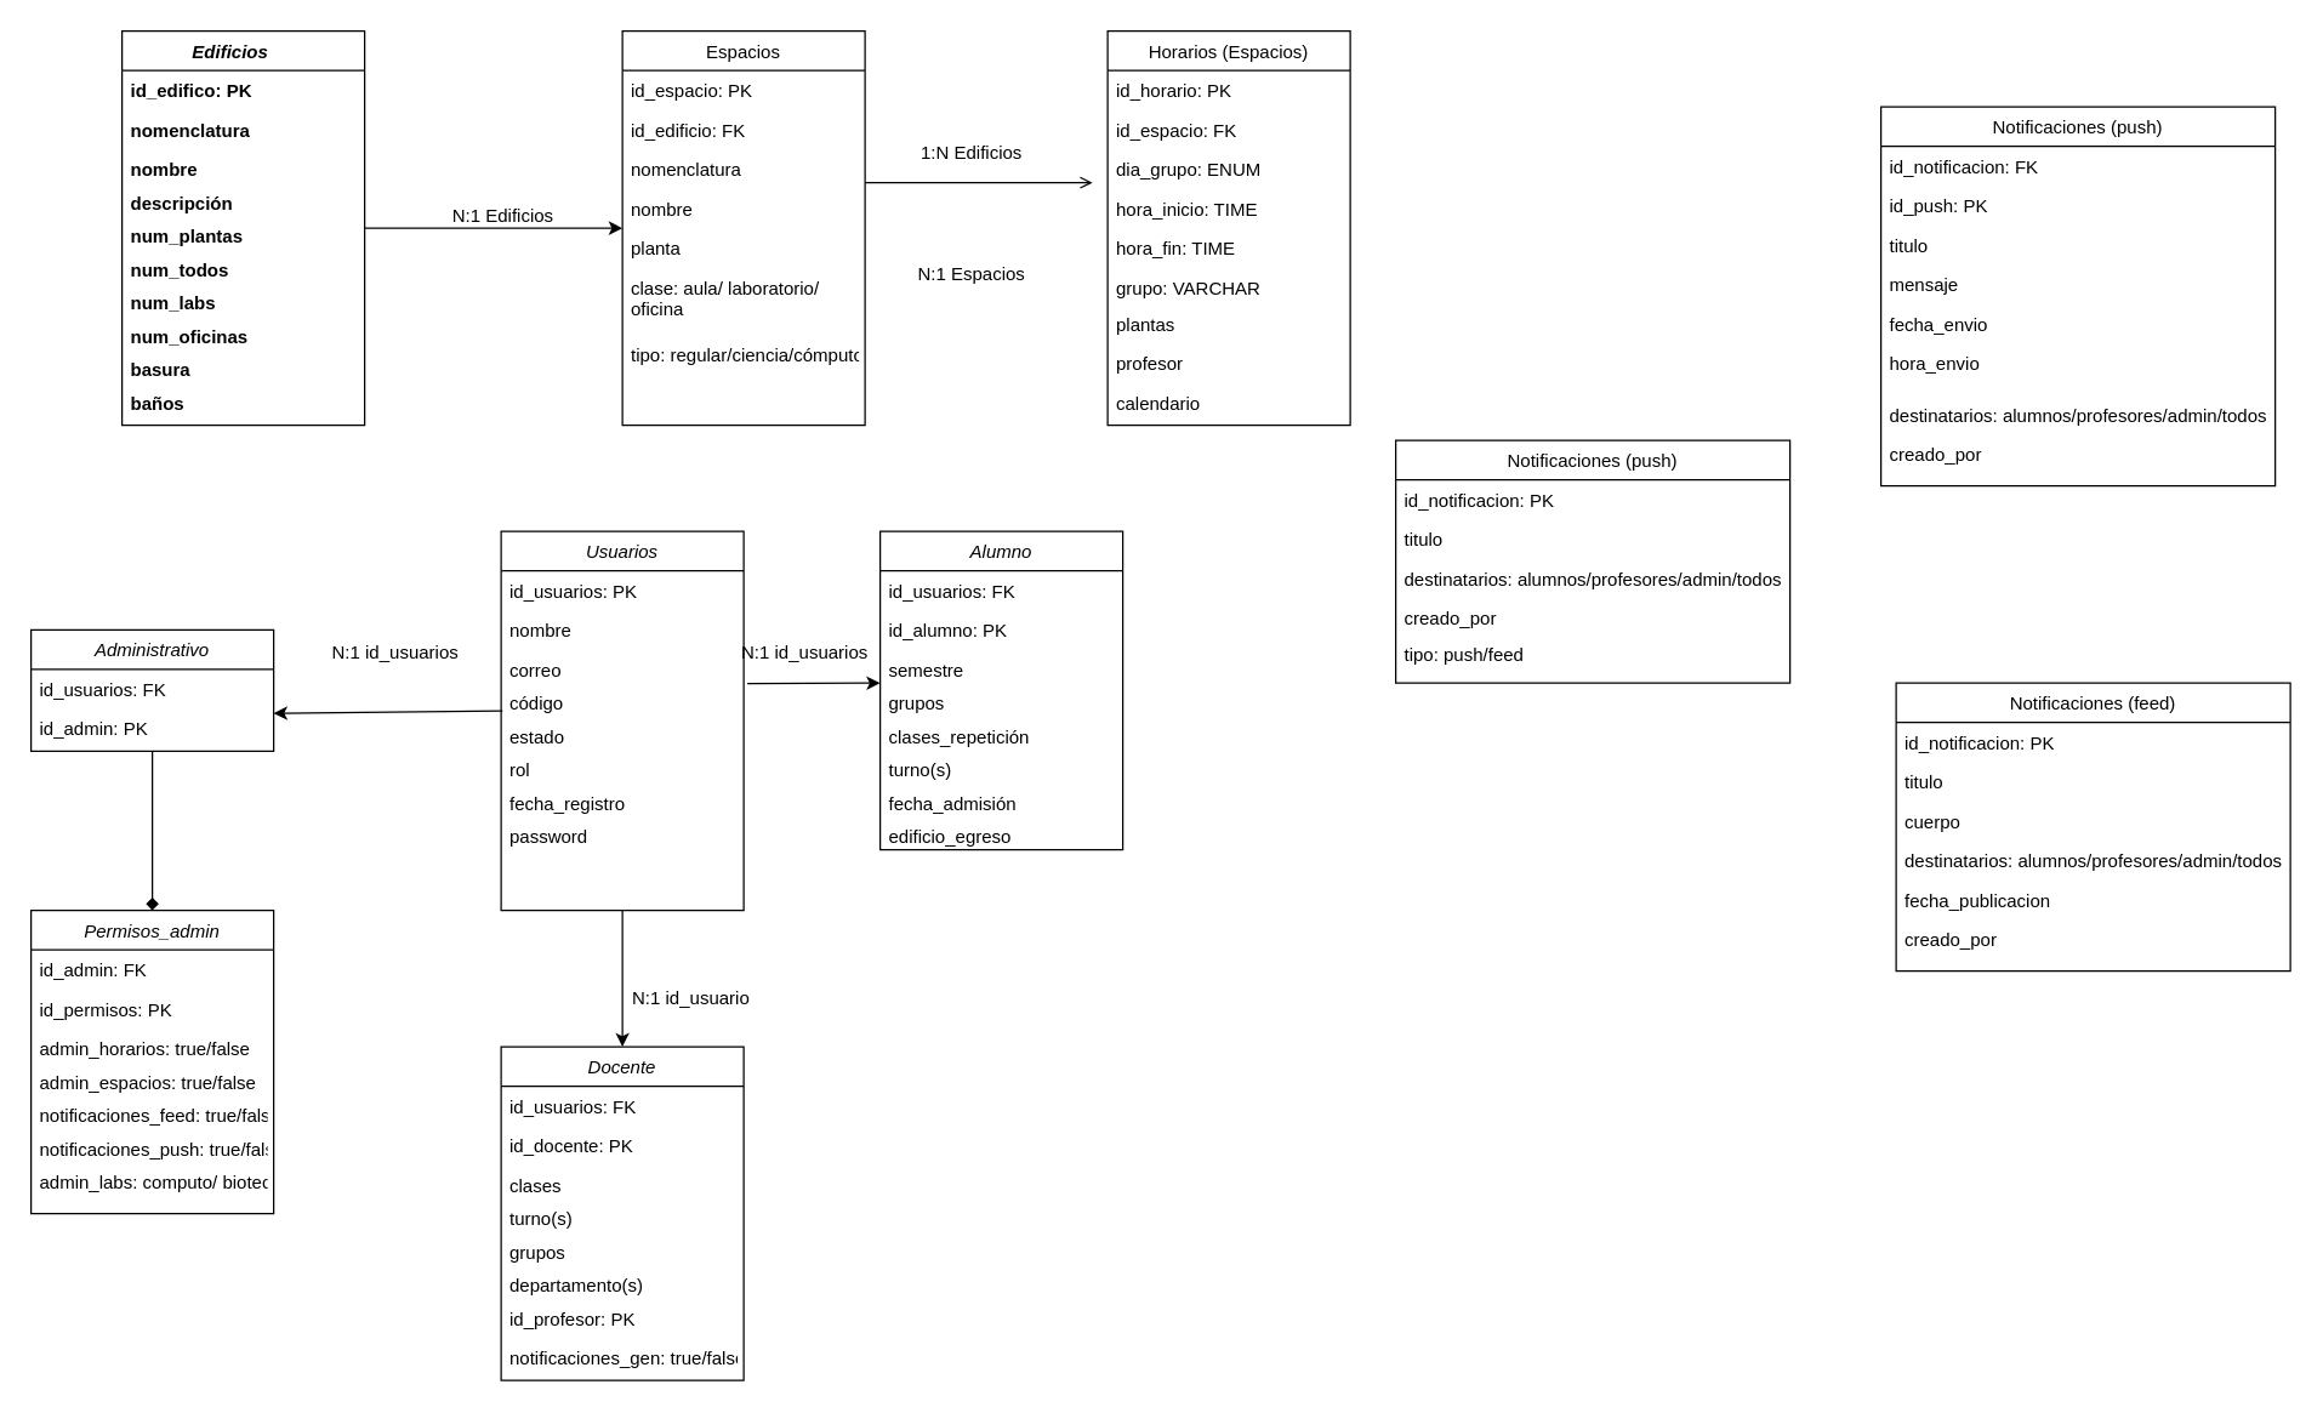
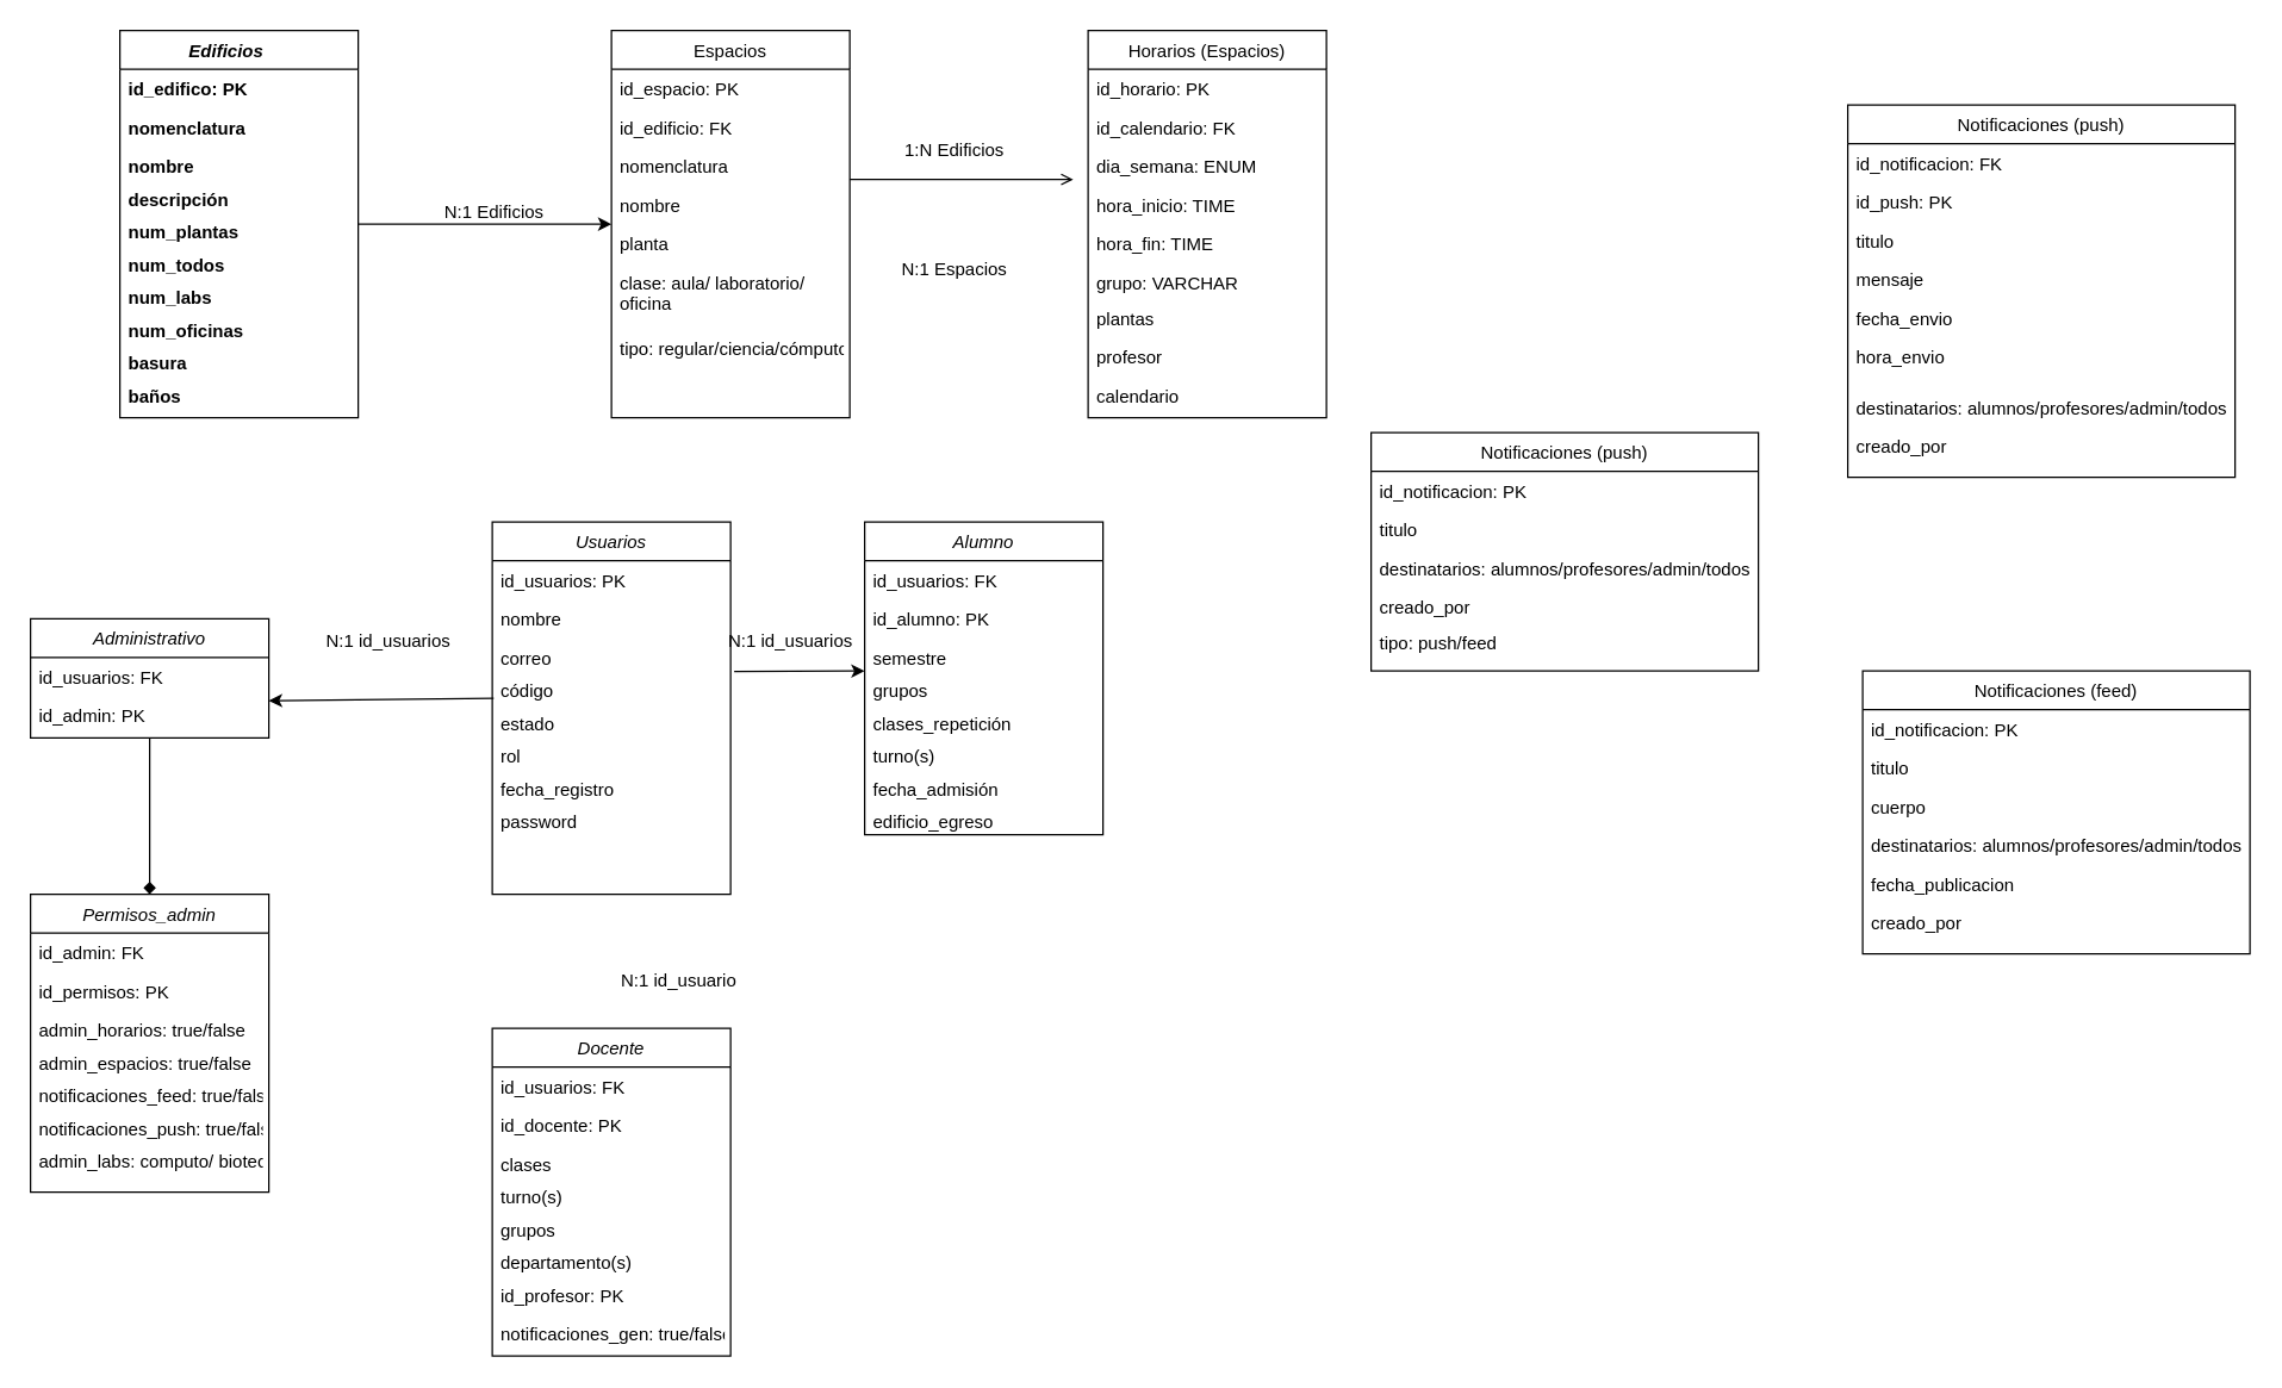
- <mxCell id="26" value="id_espacio: FK" style="text;align=left;verticalAlign=top;spacingLeft=4;spacingRight=4;overflow=hidden;rotatable=0;points=[[0,0.5],[1,0.5]];portConstraint=eastwest;rounded=0;shadow=0;html=0;" vertex="1" parent="24"><mxGeometry y="52" width="160" height="26" as="geometry" /></mxCell>
+ <mxCell id="26" value="id_calendario: FK" style="text;align=left;verticalAlign=top;spacingLeft=4;spacingRight=4;overflow=hidden;rotatable=0;points=[[0,0.5],[1,0.5]];portConstraint=eastwest;rounded=0;shadow=0;html=0;" vertex="1" parent="24"><mxGeometry y="52" width="160" height="26" as="geometry" /></mxCell>
- <mxCell id="27" value="dia_grupo: ENUM " style="text;align=left;verticalAlign=top;spacingLeft=4;spacingRight=4;overflow=hidden;rotatable=0;points=[[0,0.5],[1,0.5]];portConstraint=eastwest;rounded=0;shadow=0;html=0;" vertex="1" parent="24"><mxGeometry y="78" width="160" height="26" as="geometry" /></mxCell>
+ <mxCell id="27" value="dia_semana: ENUM " style="text;align=left;verticalAlign=top;spacingLeft=4;spacingRight=4;overflow=hidden;rotatable=0;points=[[0,0.5],[1,0.5]];portConstraint=eastwest;rounded=0;shadow=0;html=0;" vertex="1" parent="24"><mxGeometry y="78" width="160" height="26" as="geometry" /></mxCell>
- <mxCell id="65" value="" style="endArrow=classic;html=1;rounded=0;exitX=0.5;exitY=1;exitDx=0;exitDy=0;entryX=0.5;entryY=0;entryDx=0;entryDy=0;" edge="1" parent="1" source="36" target="56"><mxGeometry width="50" height="50" relative="1" as="geometry"><mxPoint x="360" y="640" as="sourcePoint" /><mxPoint x="410" y="610" as="targetPoint" /></mxGeometry></mxCell>
